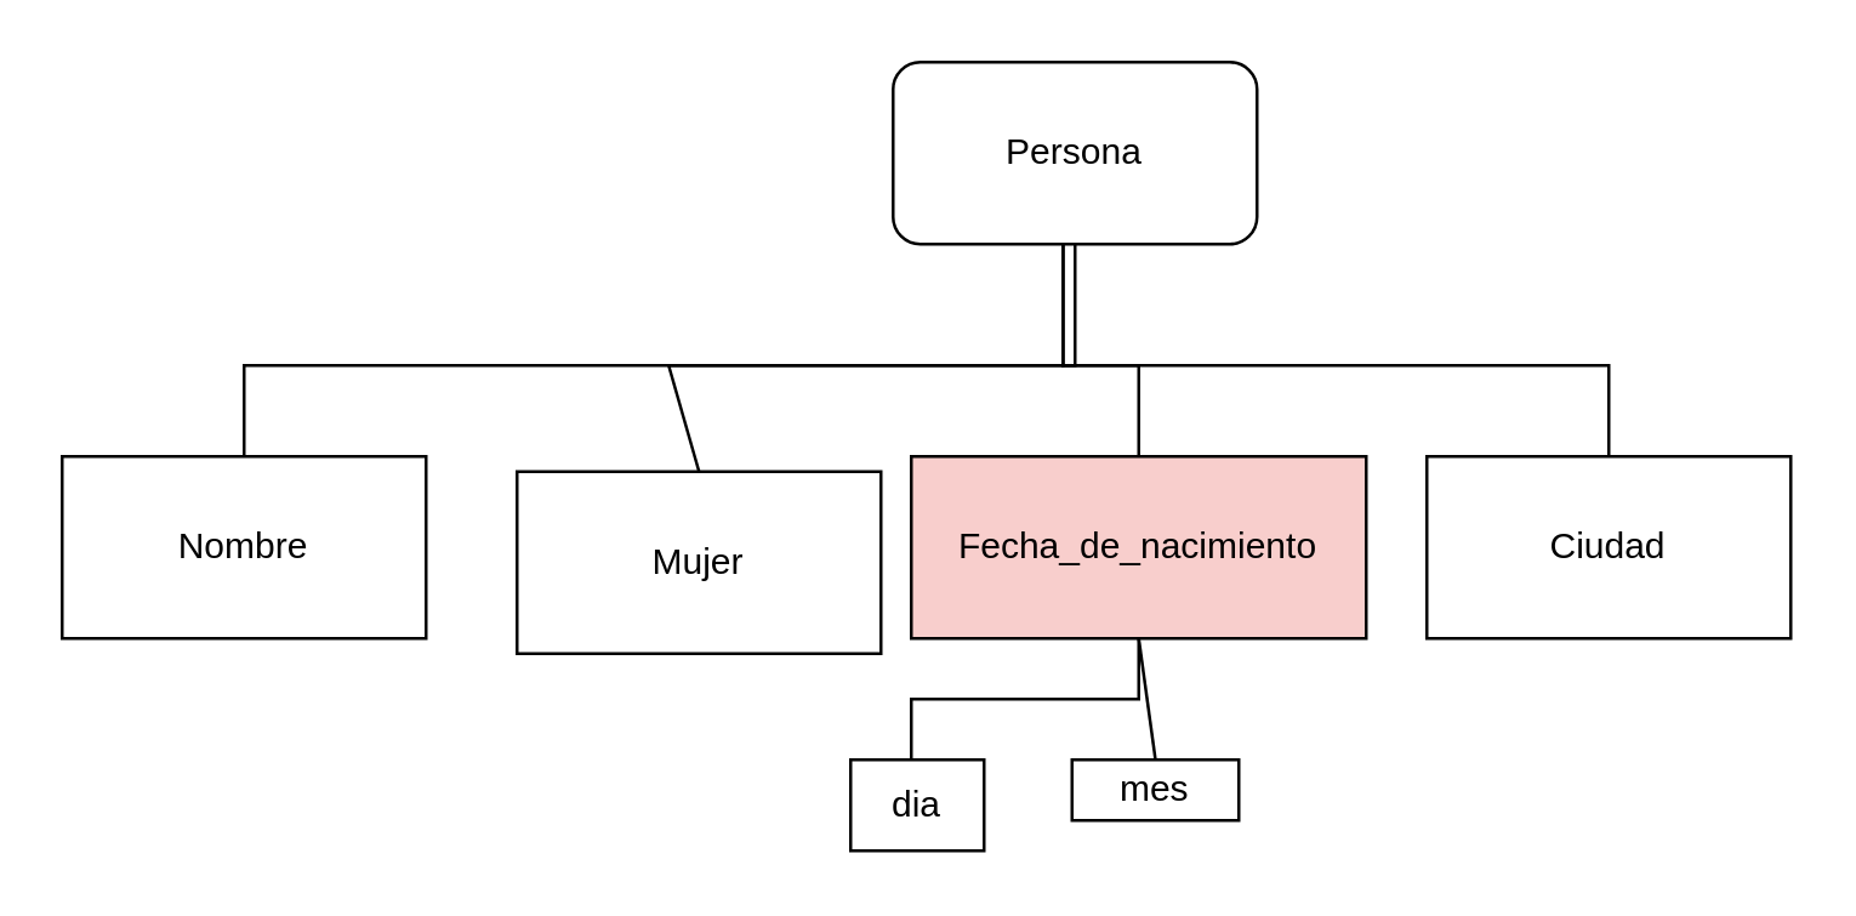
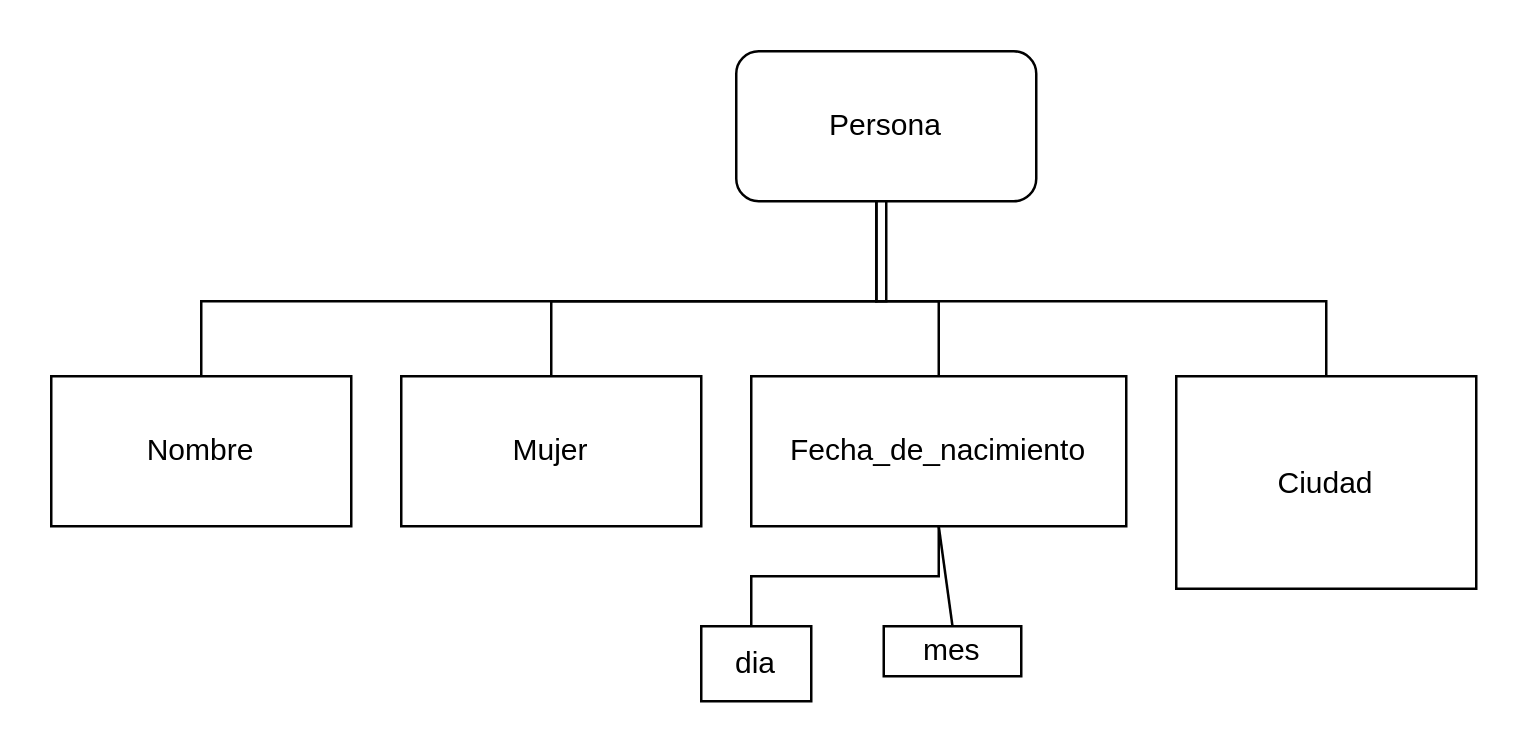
- <mxCell id="5" value="Fecha_de_nacimiento" style="rounded=0;whiteSpace=wrap;html=1;fillColor=#f8cecc;" vertex="1" parent="1"><mxGeometry x="300" y="150" width="150" height="60" as="geometry" /></mxCell>
+ <mxCell id="5" value="Fecha_de_nacimiento" style="rounded=0;whiteSpace=wrap;html=1;" vertex="1" parent="1"><mxGeometry x="300" y="150" width="150" height="60" as="geometry" /></mxCell>
- <mxCell id="6" value="Ciudad" style="rounded=0;whiteSpace=wrap;html=1;" vertex="1" parent="1"><mxGeometry x="470" y="150" width="120" height="60" as="geometry" /></mxCell>
+ <mxCell id="6" value="Ciudad" style="rounded=0;whiteSpace=wrap;html=1;" vertex="1" parent="1"><mxGeometry x="470" y="150" width="120" height="85" as="geometry" /></mxCell>
- <mxCell id="4" value="Mujer" style="rounded=0;whiteSpace=wrap;html=1;" vertex="1" parent="1"><mxGeometry x="170" y="155" width="120" height="60" as="geometry" /></mxCell>
+ <mxCell id="4" value="Mujer" style="rounded=0;whiteSpace=wrap;html=1;" vertex="1" parent="1"><mxGeometry x="160" y="150" width="120" height="60" as="geometry" /></mxCell>
